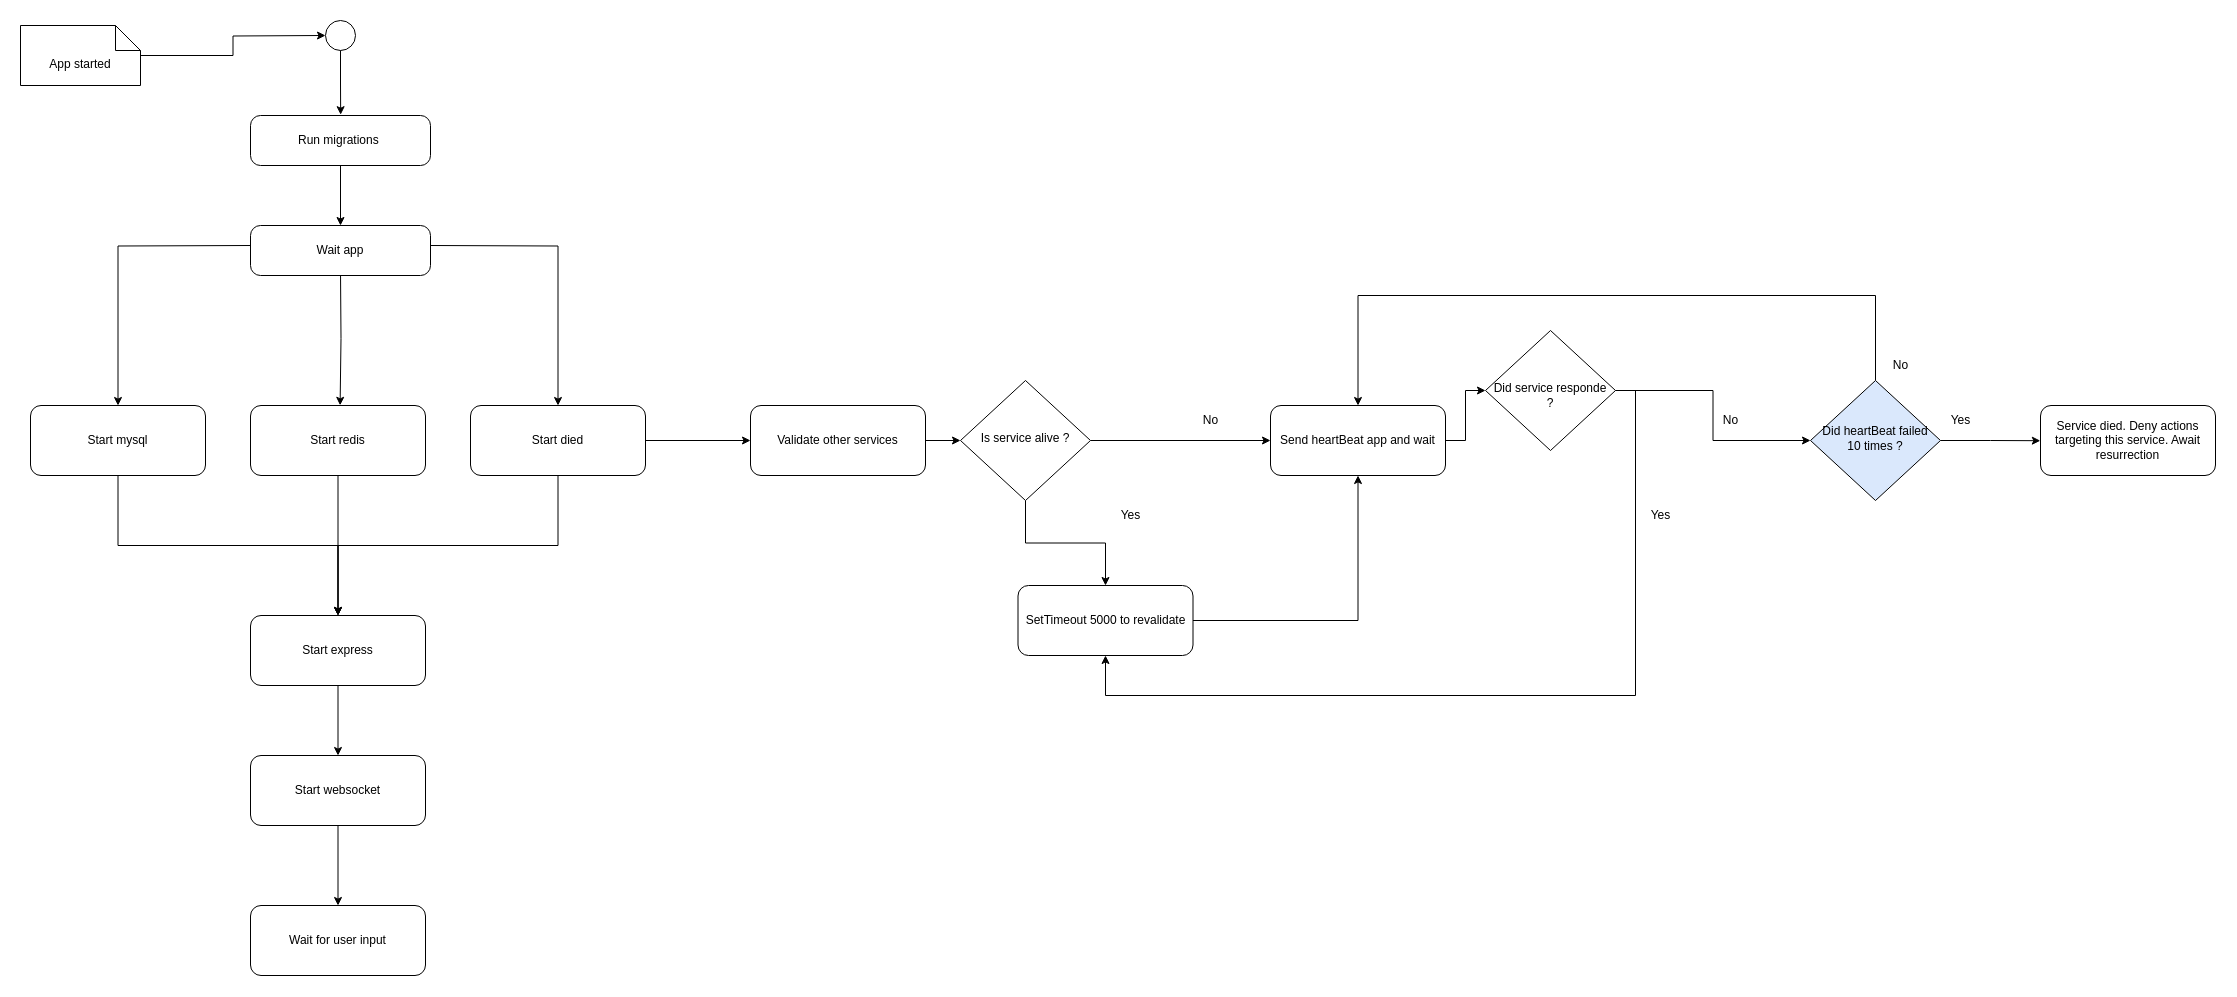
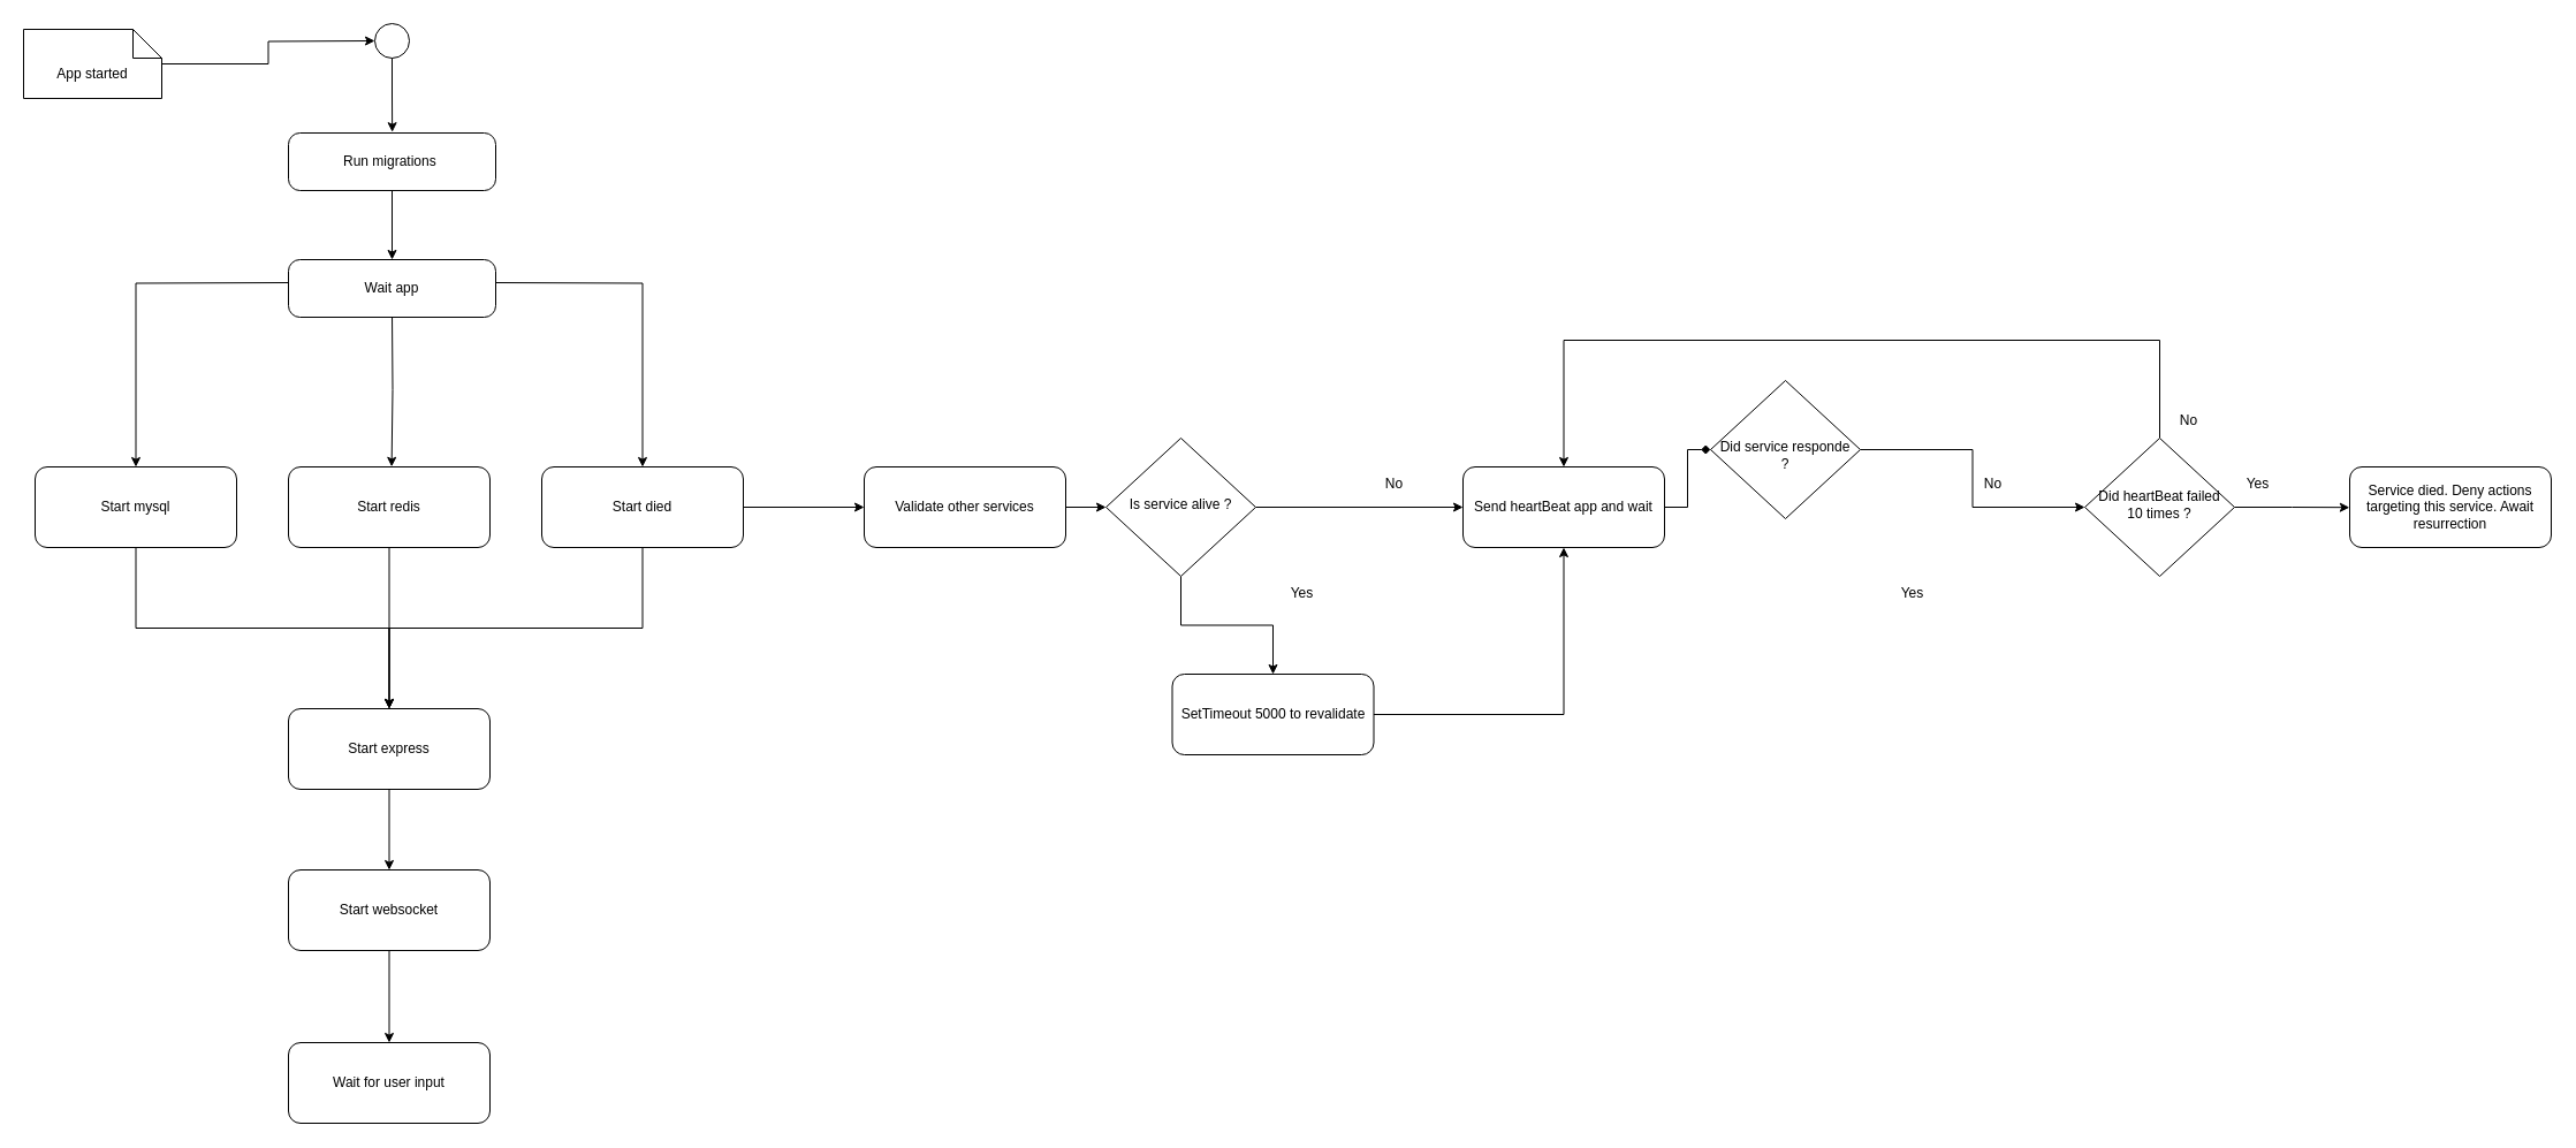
- <mxCell id="25" style="edgeStyle=orthogonalEdgeStyle;rounded=0;orthogonalLoop=1;jettySize=auto;html=1;" edge="1" parent="1" source="26" target="30"><mxGeometry relative="1" as="geometry" /></mxCell>
+ <mxCell id="25" style="edgeStyle=orthogonalEdgeStyle;rounded=0;orthogonalLoop=1;jettySize=auto;html=1;endArrow=diamond;" edge="1" parent="1" source="26" target="30"><mxGeometry relative="1" as="geometry" /></mxCell>
- <mxCell id="38" value="Did heartBeat failed 10 times ?" style="rhombus;whiteSpace=wrap;html=1;shadow=0;fontFamily=Helvetica;fontSize=12;align=center;strokeWidth=1;spacing=6;spacingTop=-4;fillColor=#dae8fc;" vertex="1" parent="1"><mxGeometry x="1810" y="380" width="130" height="120" as="geometry" /></mxCell>
+ <mxCell id="38" value="Did heartBeat failed 10 times ?" style="rhombus;whiteSpace=wrap;html=1;shadow=0;fontFamily=Helvetica;fontSize=12;align=center;strokeWidth=1;spacing=6;spacingTop=-4;" vertex="1" parent="1"><mxGeometry x="1810" y="380" width="130" height="120" as="geometry" /></mxCell>
- <mxCell id="28" style="edgeStyle=orthogonalEdgeStyle;rounded=0;orthogonalLoop=1;jettySize=auto;html=1;entryX=0.5;entryY=1;entryDx=0;entryDy=0;" edge="1" parent="1" source="30" target="32"><mxGeometry relative="1" as="geometry"><Array as="points"><mxPoint x="1635" y="695" /><mxPoint x="1105" y="695" /></Array></mxGeometry></mxCell>
